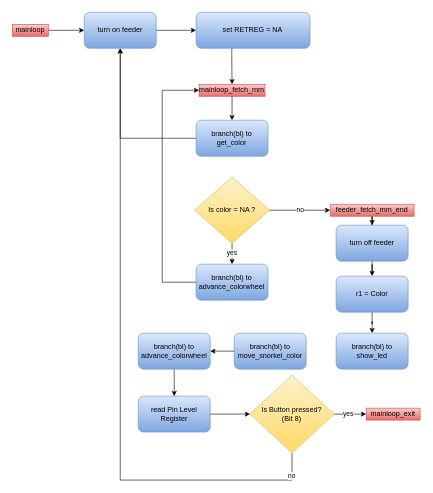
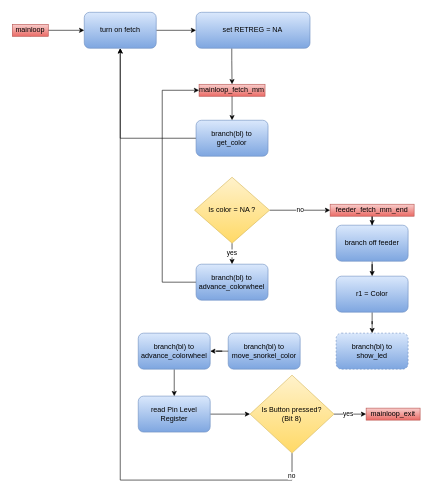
- <mxCell id="31" value="turn on feeder" style="rounded=1;whiteSpace=wrap;html=1;gradientColor=#7ea6e0;fillColor=#dae8fc;strokeColor=#6c8ebf;" parent="1" vertex="1"><mxGeometry x="140" y="20" width="120" height="60" as="geometry" /></mxCell>
+ <mxCell id="31" value="turn on fetch" style="rounded=1;whiteSpace=wrap;html=1;gradientColor=#7ea6e0;fillColor=#dae8fc;strokeColor=#6c8ebf;" parent="1" vertex="1"><mxGeometry x="140" y="20" width="120" height="60" as="geometry" /></mxCell>
- <mxCell id="21" value="turn off feeder" style="rounded=1;whiteSpace=wrap;html=1;gradientColor=#7ea6e0;fillColor=#dae8fc;strokeColor=#6c8ebf;" parent="1" vertex="1"><mxGeometry x="560" y="375" width="120" height="60" as="geometry" /></mxCell>
+ <mxCell id="21" value="branch off feeder" style="rounded=1;whiteSpace=wrap;html=1;gradientColor=#7ea6e0;fillColor=#dae8fc;strokeColor=#6c8ebf;" parent="1" vertex="1"><mxGeometry x="560" y="375" width="120" height="60" as="geometry" /></mxCell>
- <mxCell id="25" value="branch(bl) to move_snorkel_color" style="rounded=1;whiteSpace=wrap;html=1;gradientColor=#7ea6e0;fillColor=#dae8fc;strokeColor=#6c8ebf;" parent="1" vertex="1"><mxGeometry x="390" y="555" width="120" height="60" as="geometry" /></mxCell>
+ <mxCell id="25" value="branch(bl) to move_snorkel_color" style="rounded=1;whiteSpace=wrap;html=1;gradientColor=#7ea6e0;fillColor=#dae8fc;strokeColor=#6c8ebf;" parent="1" vertex="1"><mxGeometry x="380" y="555" width="120" height="60" as="geometry" /></mxCell>
- <mxCell id="24" value="branch(bl) to show_led" style="rounded=1;whiteSpace=wrap;html=1;gradientColor=#7ea6e0;fillColor=#dae8fc;strokeColor=#6c8ebf;" parent="1" vertex="1"><mxGeometry x="560" y="555" width="120" height="60" as="geometry" /></mxCell>
+ <mxCell id="24" value="branch(bl) to show_led" style="rounded=1;whiteSpace=wrap;html=1;gradientColor=#7ea6e0;fillColor=#dae8fc;strokeColor=#6c8ebf;dashed=1;" parent="1" vertex="1"><mxGeometry x="560" y="555" width="120" height="60" as="geometry" /></mxCell>
